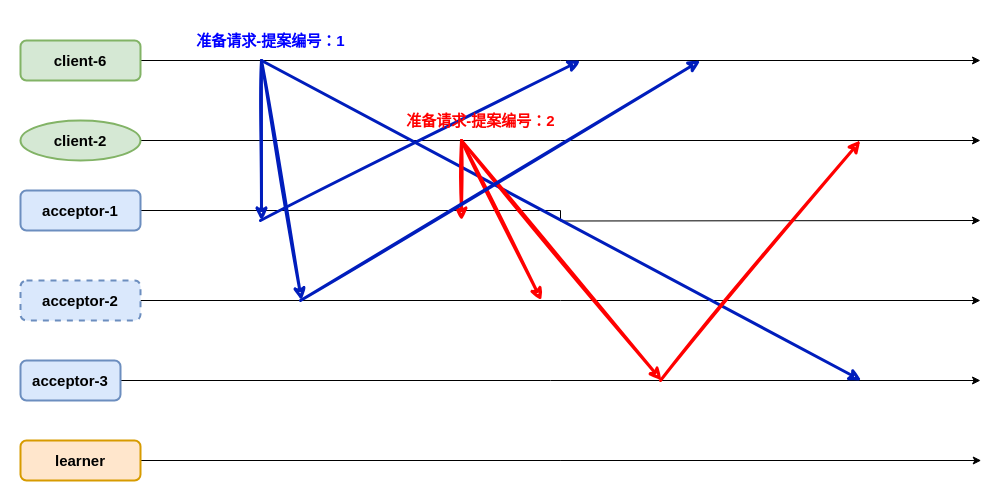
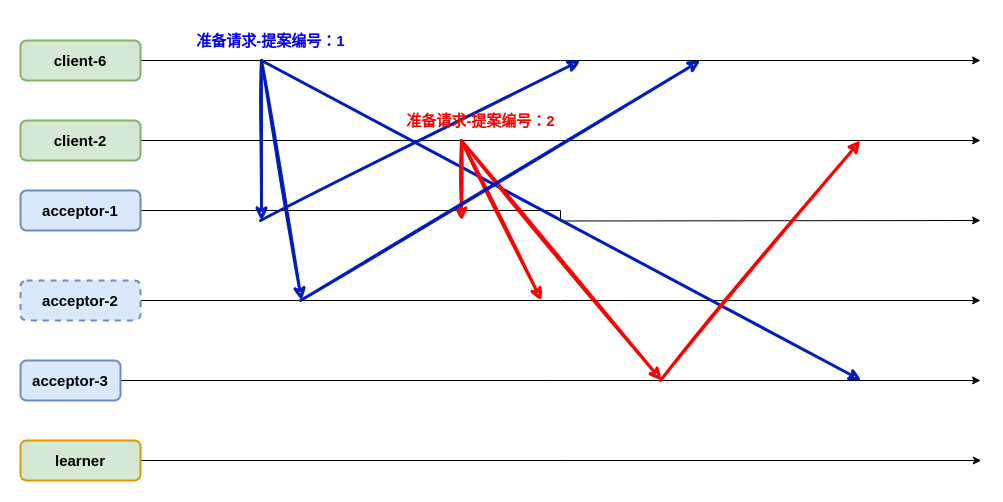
- <mxCell id="5" value="client-2" style="ellipse;whiteSpace=wrap;html=1;strokeWidth=2;fillWeight=4;hachureGap=8;hachureAngle=45;fillColor=#d5e8d4;sketch=0;strokeColor=#82b366;fontSize=15;fontStyle=1;" vertex="1" parent="1"><mxGeometry y="120" width="120" height="40" as="geometry" x="20" /></mxCell>
+ <mxCell id="5" value="client-2" style="rounded=1;whiteSpace=wrap;html=1;strokeWidth=2;fillWeight=4;hachureGap=8;hachureAngle=45;fillColor=#d5e8d4;sketch=0;strokeColor=#82b366;fontSize=15;fontStyle=1" vertex="1" parent="1"><mxGeometry y="120" width="120" height="40" as="geometry" x="20" /></mxCell>
- <mxCell id="21" value="learner" style="rounded=1;whiteSpace=wrap;html=1;strokeWidth=2;fillWeight=4;hachureGap=8;hachureAngle=45;fillColor=#ffe6cc;sketch=0;strokeColor=#d79b00;fontSize=15;fontStyle=1" vertex="1" parent="1"><mxGeometry y="440" width="120" height="40" as="geometry" x="20" /></mxCell>
+ <mxCell id="21" value="learner" style="rounded=1;whiteSpace=wrap;html=1;strokeWidth=2;fillWeight=4;hachureGap=8;hachureAngle=45;fillColor=#d5e8d4;sketch=0;strokeColor=#d79b00;fontSize=15;fontStyle=1;" vertex="1" parent="1"><mxGeometry y="440" width="120" height="40" as="geometry" x="20" /></mxCell>
